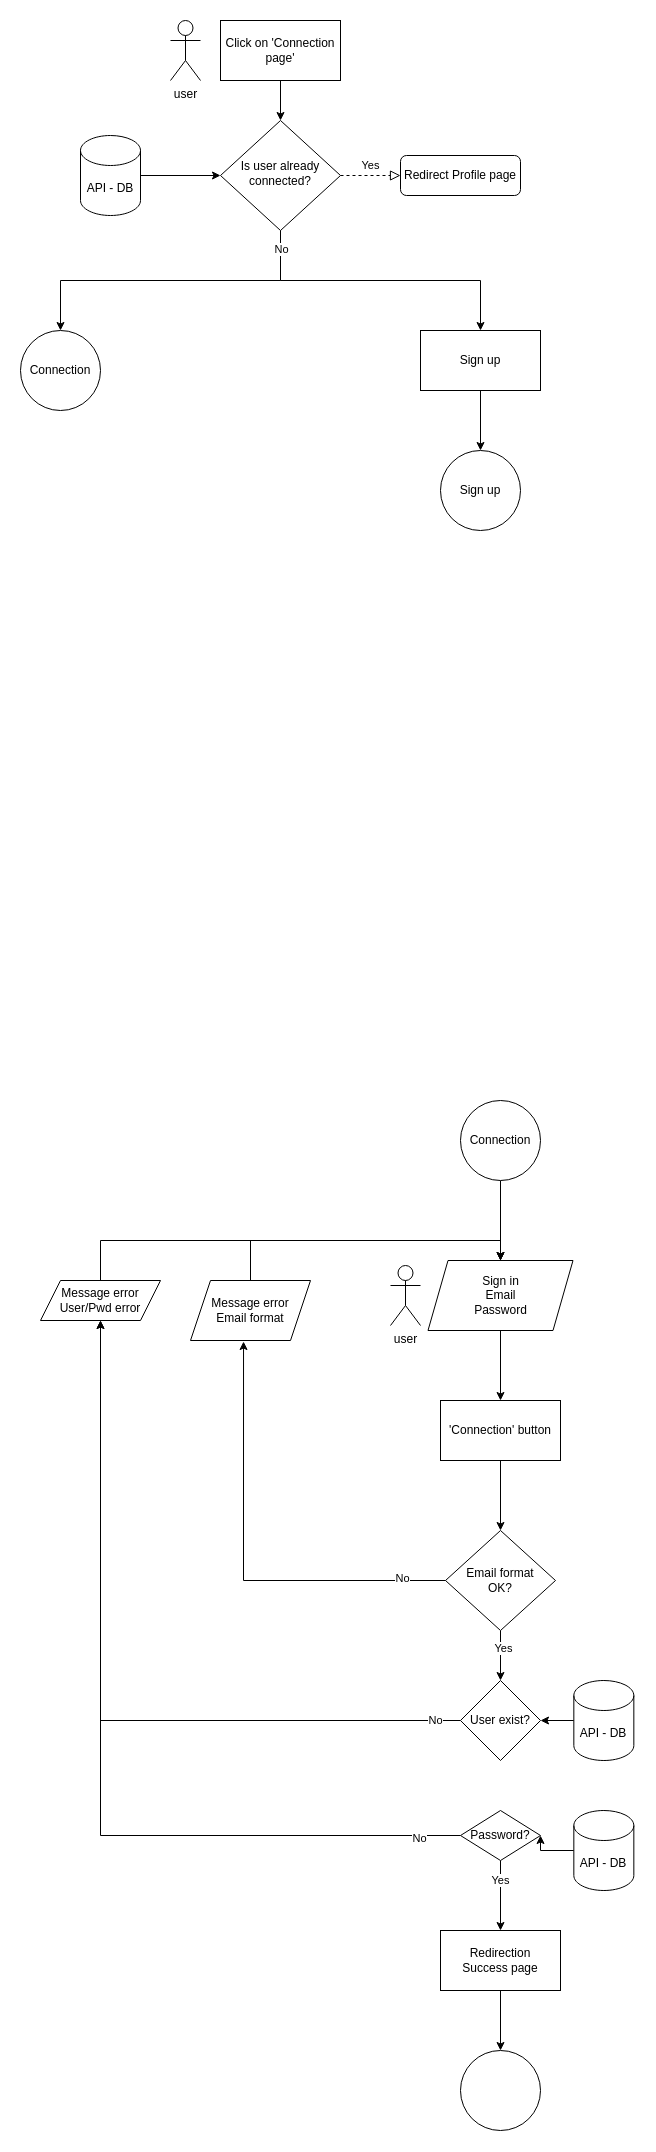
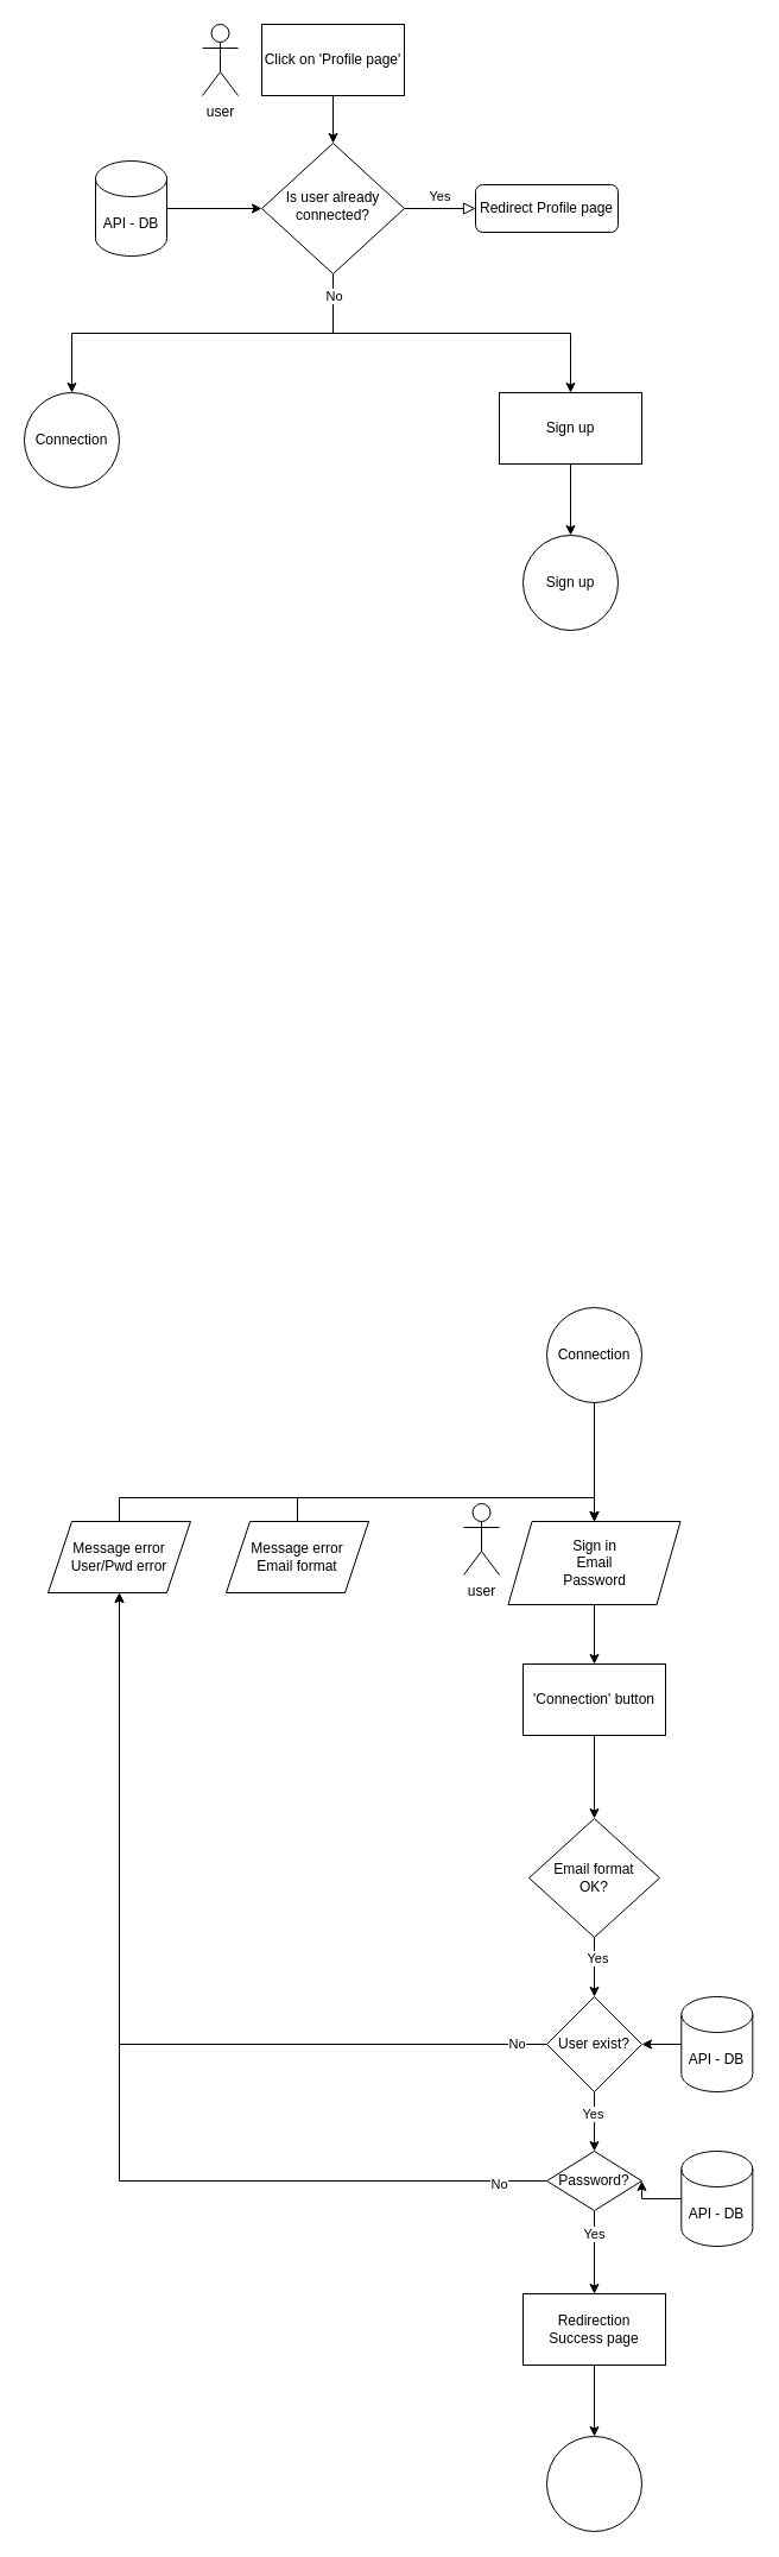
- <mxCell id="9" value="Click on 'Connection page'" style="rounded=0;whiteSpace=wrap;html=1;" parent="1" vertex="1"><mxGeometry x="220" y="20" width="120" height="60" as="geometry" /></mxCell>
+ <mxCell id="9" value="Click on 'Profile page'" style="rounded=0;whiteSpace=wrap;html=1;" parent="1" vertex="1"><mxGeometry x="220" y="20" width="120" height="60" as="geometry" /></mxCell>
- <mxCell id="2" value="Yes" style="edgeStyle=orthogonalEdgeStyle;rounded=0;html=1;jettySize=auto;orthogonalLoop=1;fontSize=11;endArrow=block;endFill=0;endSize=8;strokeWidth=1;shadow=0;labelBackgroundColor=none;dashed=1;" parent="1" source="6" target="7" edge="1"><mxGeometry y="10" relative="1" as="geometry"><mxPoint as="offset" /></mxGeometry></mxCell>
+ <mxCell id="2" value="Yes" style="edgeStyle=orthogonalEdgeStyle;rounded=0;html=1;jettySize=auto;orthogonalLoop=1;fontSize=11;endArrow=block;endFill=0;endSize=8;strokeWidth=1;shadow=0;labelBackgroundColor=none;" parent="1" source="6" target="7" edge="1"><mxGeometry y="10" relative="1" as="geometry"><mxPoint as="offset" /></mxGeometry></mxCell>
- <mxCell id="38" value="Sign in&lt;br&gt;Email&lt;br&gt;Password" style="shape=parallelogram;perimeter=parallelogramPerimeter;whiteSpace=wrap;html=1;fixedSize=1;" vertex="1" parent="1"><mxGeometry x="427.5" y="1260" width="145" height="70" as="geometry" /></mxCell>
+ <mxCell id="38" value="Sign in&lt;br&gt;Email&lt;br&gt;Password" style="shape=parallelogram;perimeter=parallelogramPerimeter;whiteSpace=wrap;html=1;fixedSize=1;" vertex="1" parent="1"><mxGeometry x="427.5" y="1280" width="145" height="70" as="geometry" /></mxCell>
- <mxCell id="29" value="Message error&lt;br&gt;&lt;div&gt;User/Pwd error&lt;br&gt;&lt;/div&gt;" style="shape=parallelogram;perimeter=parallelogramPerimeter;whiteSpace=wrap;html=1;fixedSize=1;" parent="1" vertex="1"><mxGeometry x="40" y="1280" width="120" height="40" as="geometry" /></mxCell>
+ <mxCell id="29" value="Message error&lt;br&gt;&lt;div&gt;User/Pwd error&lt;br&gt;&lt;/div&gt;" style="shape=parallelogram;perimeter=parallelogramPerimeter;whiteSpace=wrap;html=1;fixedSize=1;" parent="1" vertex="1"><mxGeometry x="40" y="1280" width="120" height="60" as="geometry" /></mxCell>
- <mxCell id="19" style="edgeStyle=orthogonalEdgeStyle;rounded=0;orthogonalLoop=1;jettySize=auto;html=1;exitX=0;exitY=0.5;exitDx=0;exitDy=0;entryX=0.442;entryY=1.017;entryDx=0;entryDy=0;entryPerimeter=0;" parent="1" source="16" target="18" edge="1"><mxGeometry relative="1" as="geometry" /></mxCell>
- <mxCell id="20" value="No" style="edgeLabel;html=1;align=center;verticalAlign=middle;resizable=0;points=[];" parent="19" vertex="1" connectable="0"><mxGeometry x="-0.799" y="-3" relative="1" as="geometry"><mxPoint as="offset" /></mxGeometry></mxCell>
+ <mxCell id="23" style="edgeStyle=orthogonalEdgeStyle;rounded=0;orthogonalLoop=1;jettySize=auto;html=1;exitX=0.5;exitY=1;exitDx=0;exitDy=0;entryX=0.5;entryY=0;entryDx=0;entryDy=0;" parent="1" source="25" target="34" edge="1"><mxGeometry relative="1" as="geometry" /></mxCell>
+ <mxCell id="24" value="Yes" style="edgeLabel;html=1;align=center;verticalAlign=middle;resizable=0;points=[];" parent="23" vertex="1" connectable="0"><mxGeometry x="-0.293" y="-2" relative="1" as="geometry"><mxPoint as="offset" /></mxGeometry></mxCell>
